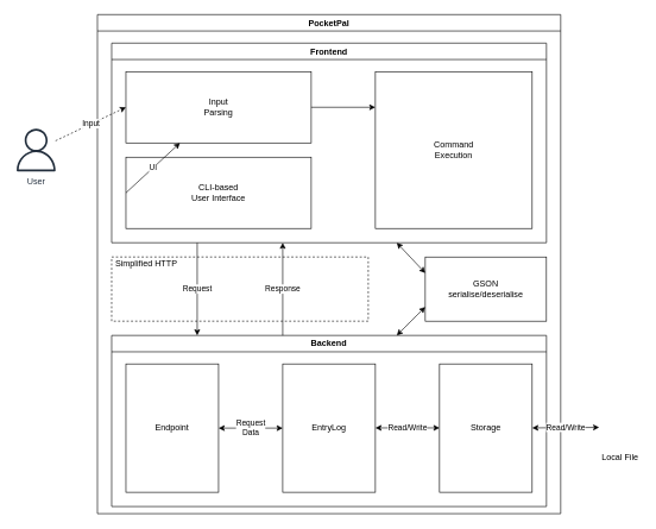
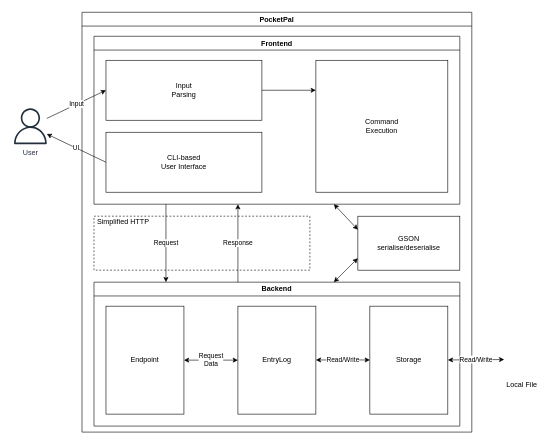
- <mxCell id="22" value="Input" style="endArrow=classic;html=1;rounded=0;entryX=0;entryY=0.5;entryDx=0;entryDy=0;dashed=1;" edge="1" parent="1" target="4" source="24"><mxGeometry width="50" height="50" relative="1" as="geometry"><mxPoint x="96" y="210" as="sourcePoint" /><mxPoint x="146" y="160" as="targetPoint" /></mxGeometry></mxCell>
+ <mxCell id="22" value="Input" style="endArrow=classic;html=1;rounded=0;entryX=0;entryY=0.5;entryDx=0;entryDy=0;" edge="1" parent="1" target="4" source="24"><mxGeometry width="50" height="50" relative="1" as="geometry"><mxPoint x="96" y="210" as="sourcePoint" /><mxPoint x="146" y="160" as="targetPoint" /></mxGeometry></mxCell>
- <mxCell id="25" value="UI" style="endArrow=classic;html=1;rounded=0;exitX=0;exitY=0.5;exitDx=0;exitDy=0;" edge="1" parent="1" source="6" target="4"><mxGeometry width="50" height="50" relative="1" as="geometry"><mxPoint x="36" y="271" as="sourcePoint" /><mxPoint x="86" y="210" as="targetPoint" /></mxGeometry></mxCell>
+ <mxCell id="25" value="UI" style="endArrow=classic;html=1;rounded=0;exitX=0;exitY=0.5;exitDx=0;exitDy=0;" edge="1" parent="1" source="6" target="24"><mxGeometry width="50" height="50" relative="1" as="geometry"><mxPoint x="36" y="271" as="sourcePoint" /><mxPoint x="86" y="210" as="targetPoint" /></mxGeometry></mxCell>
